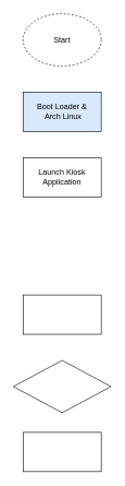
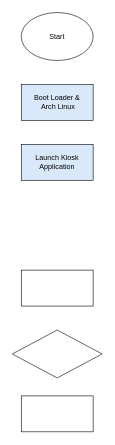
- <mxCell id="2" value="&lt;div align=&quot;center&quot;&gt;Start&lt;/div&gt;" style="ellipse;whiteSpace=wrap;html=1;align=center;dashed=1;" parent="1" vertex="1"><mxGeometry x="35" y="20" width="120" height="80" as="geometry" /></mxCell>
+ <mxCell id="2" value="&lt;div align=&quot;center&quot;&gt;Start&lt;/div&gt;" style="ellipse;whiteSpace=wrap;html=1;align=center;" parent="1" vertex="1"><mxGeometry x="35" y="20" width="120" height="80" as="geometry" /></mxCell>
- <mxCell id="4" value="Launch Kiosk Application" style="rounded=0;whiteSpace=wrap;html=1;" parent="1" vertex="1"><mxGeometry x="35" y="240" width="120" height="60" as="geometry" /></mxCell>
+ <mxCell id="4" value="Launch Kiosk Application" style="rounded=0;whiteSpace=wrap;html=1;fillColor=#dae8fc;" parent="1" vertex="1"><mxGeometry x="35" y="240" width="120" height="60" as="geometry" /></mxCell>
